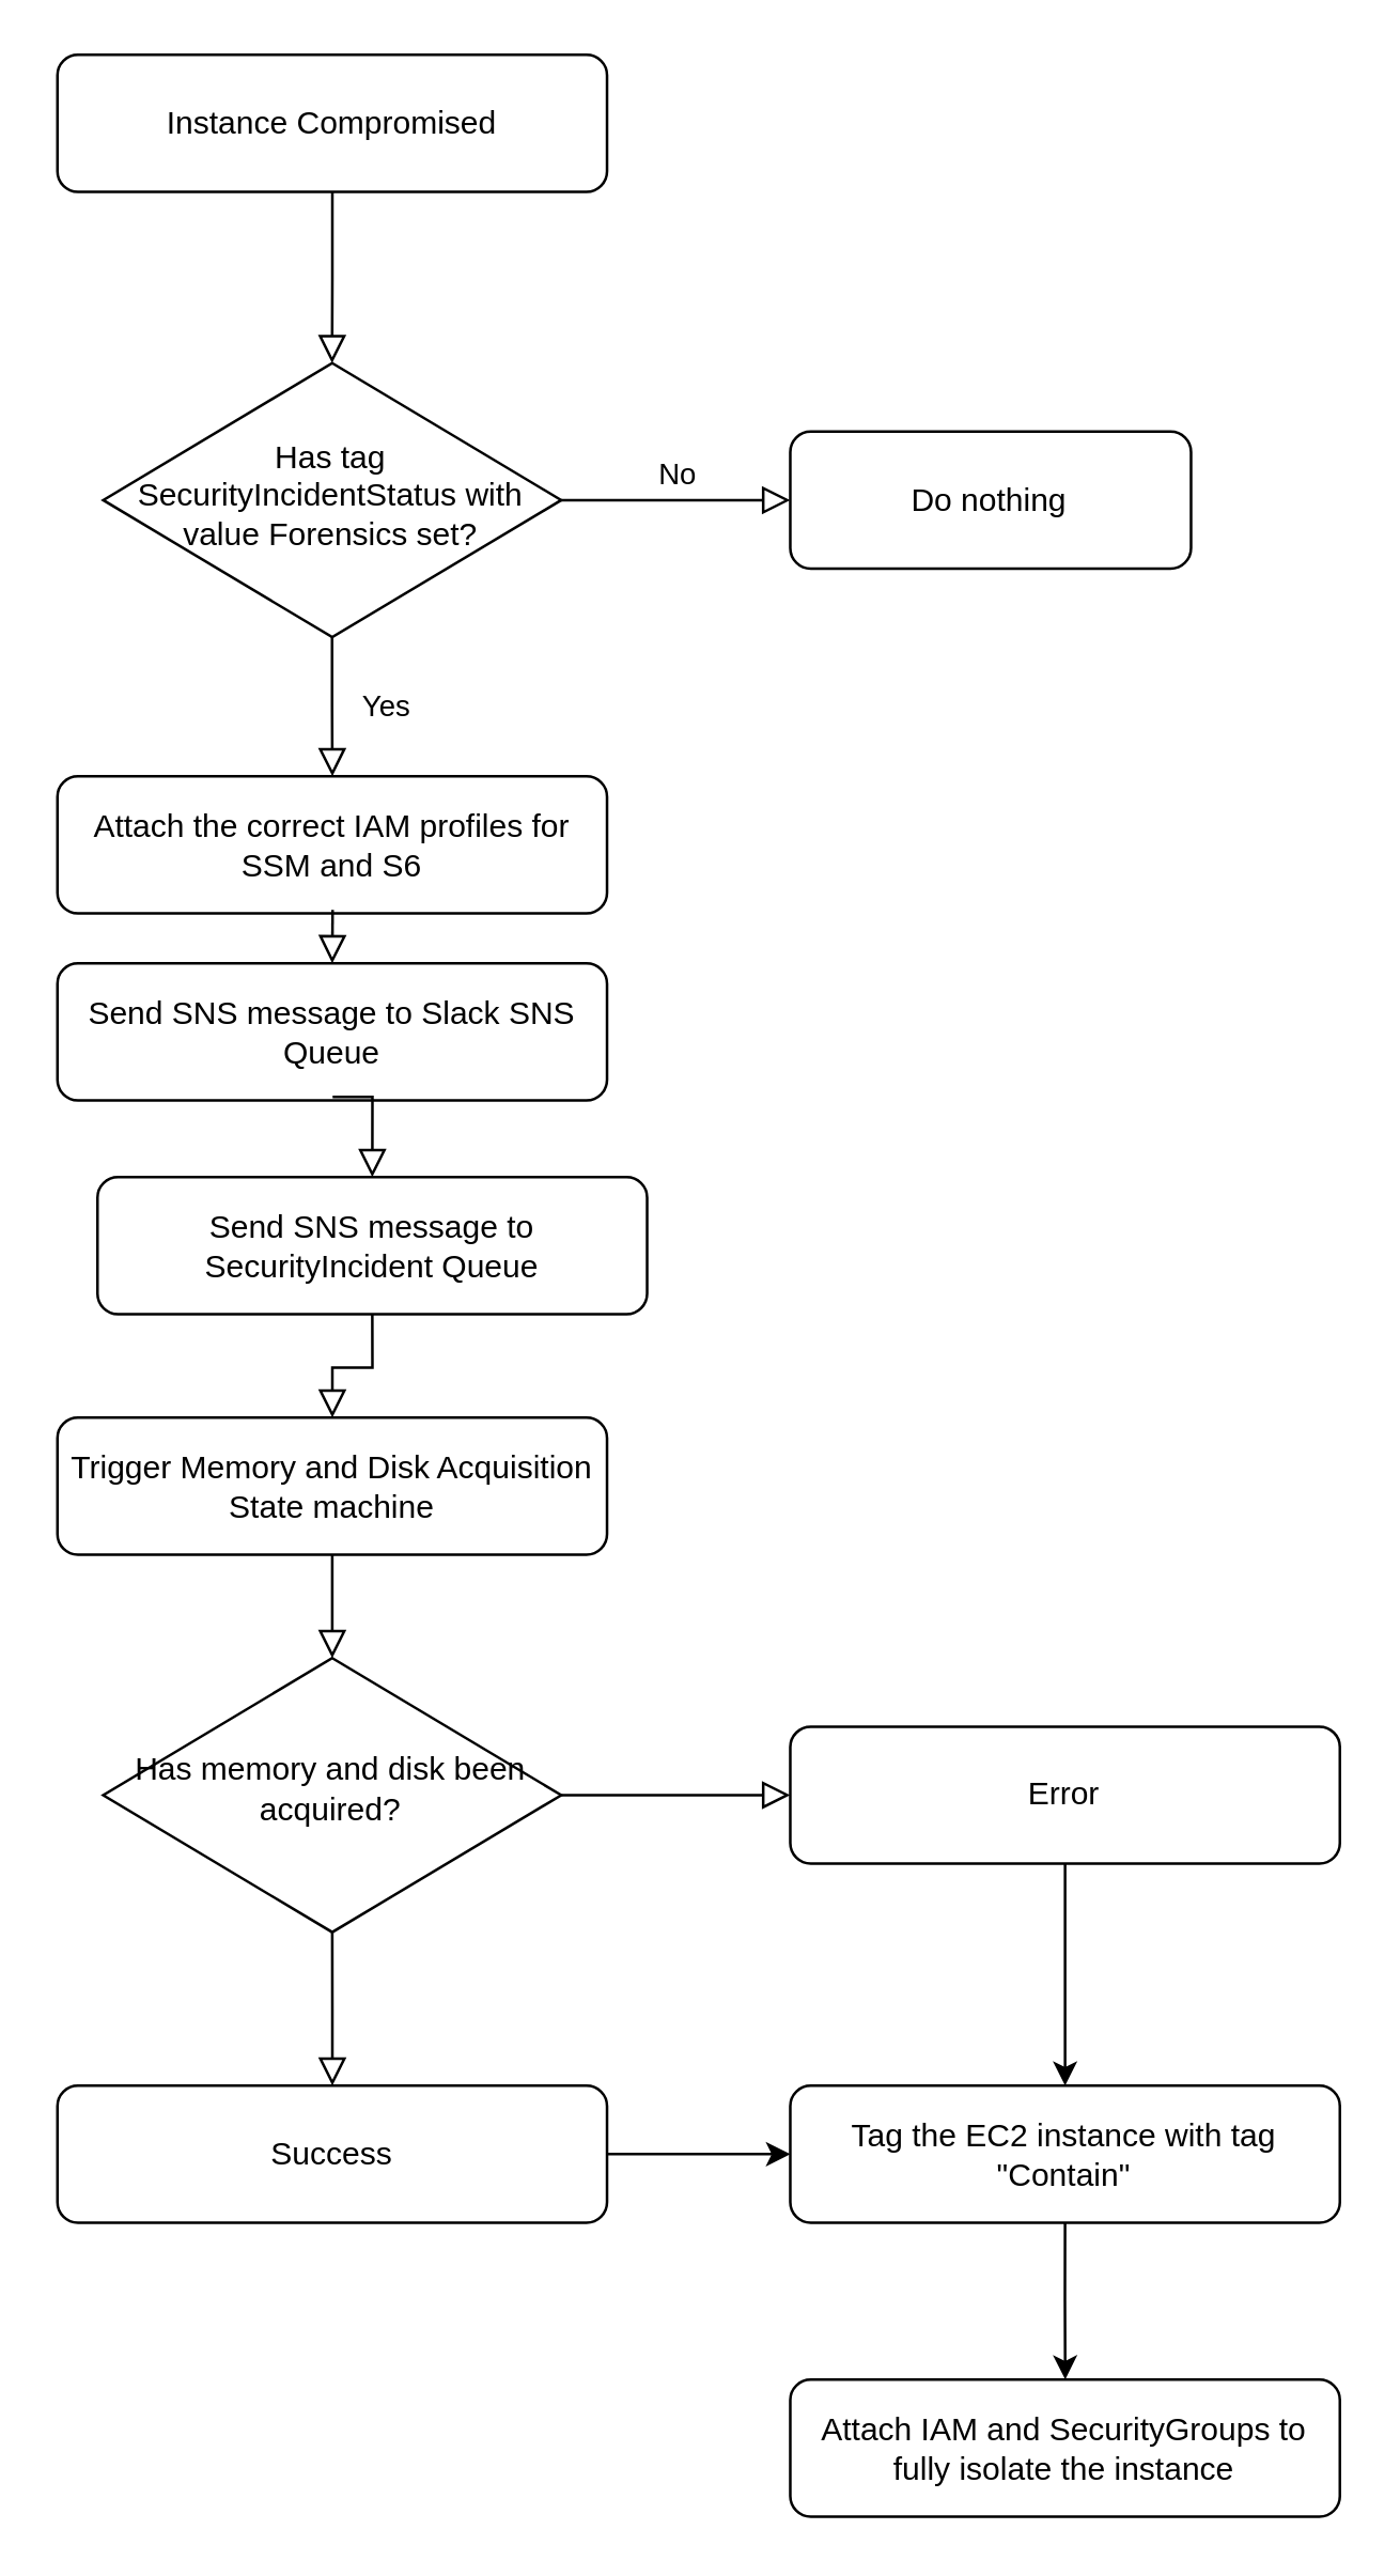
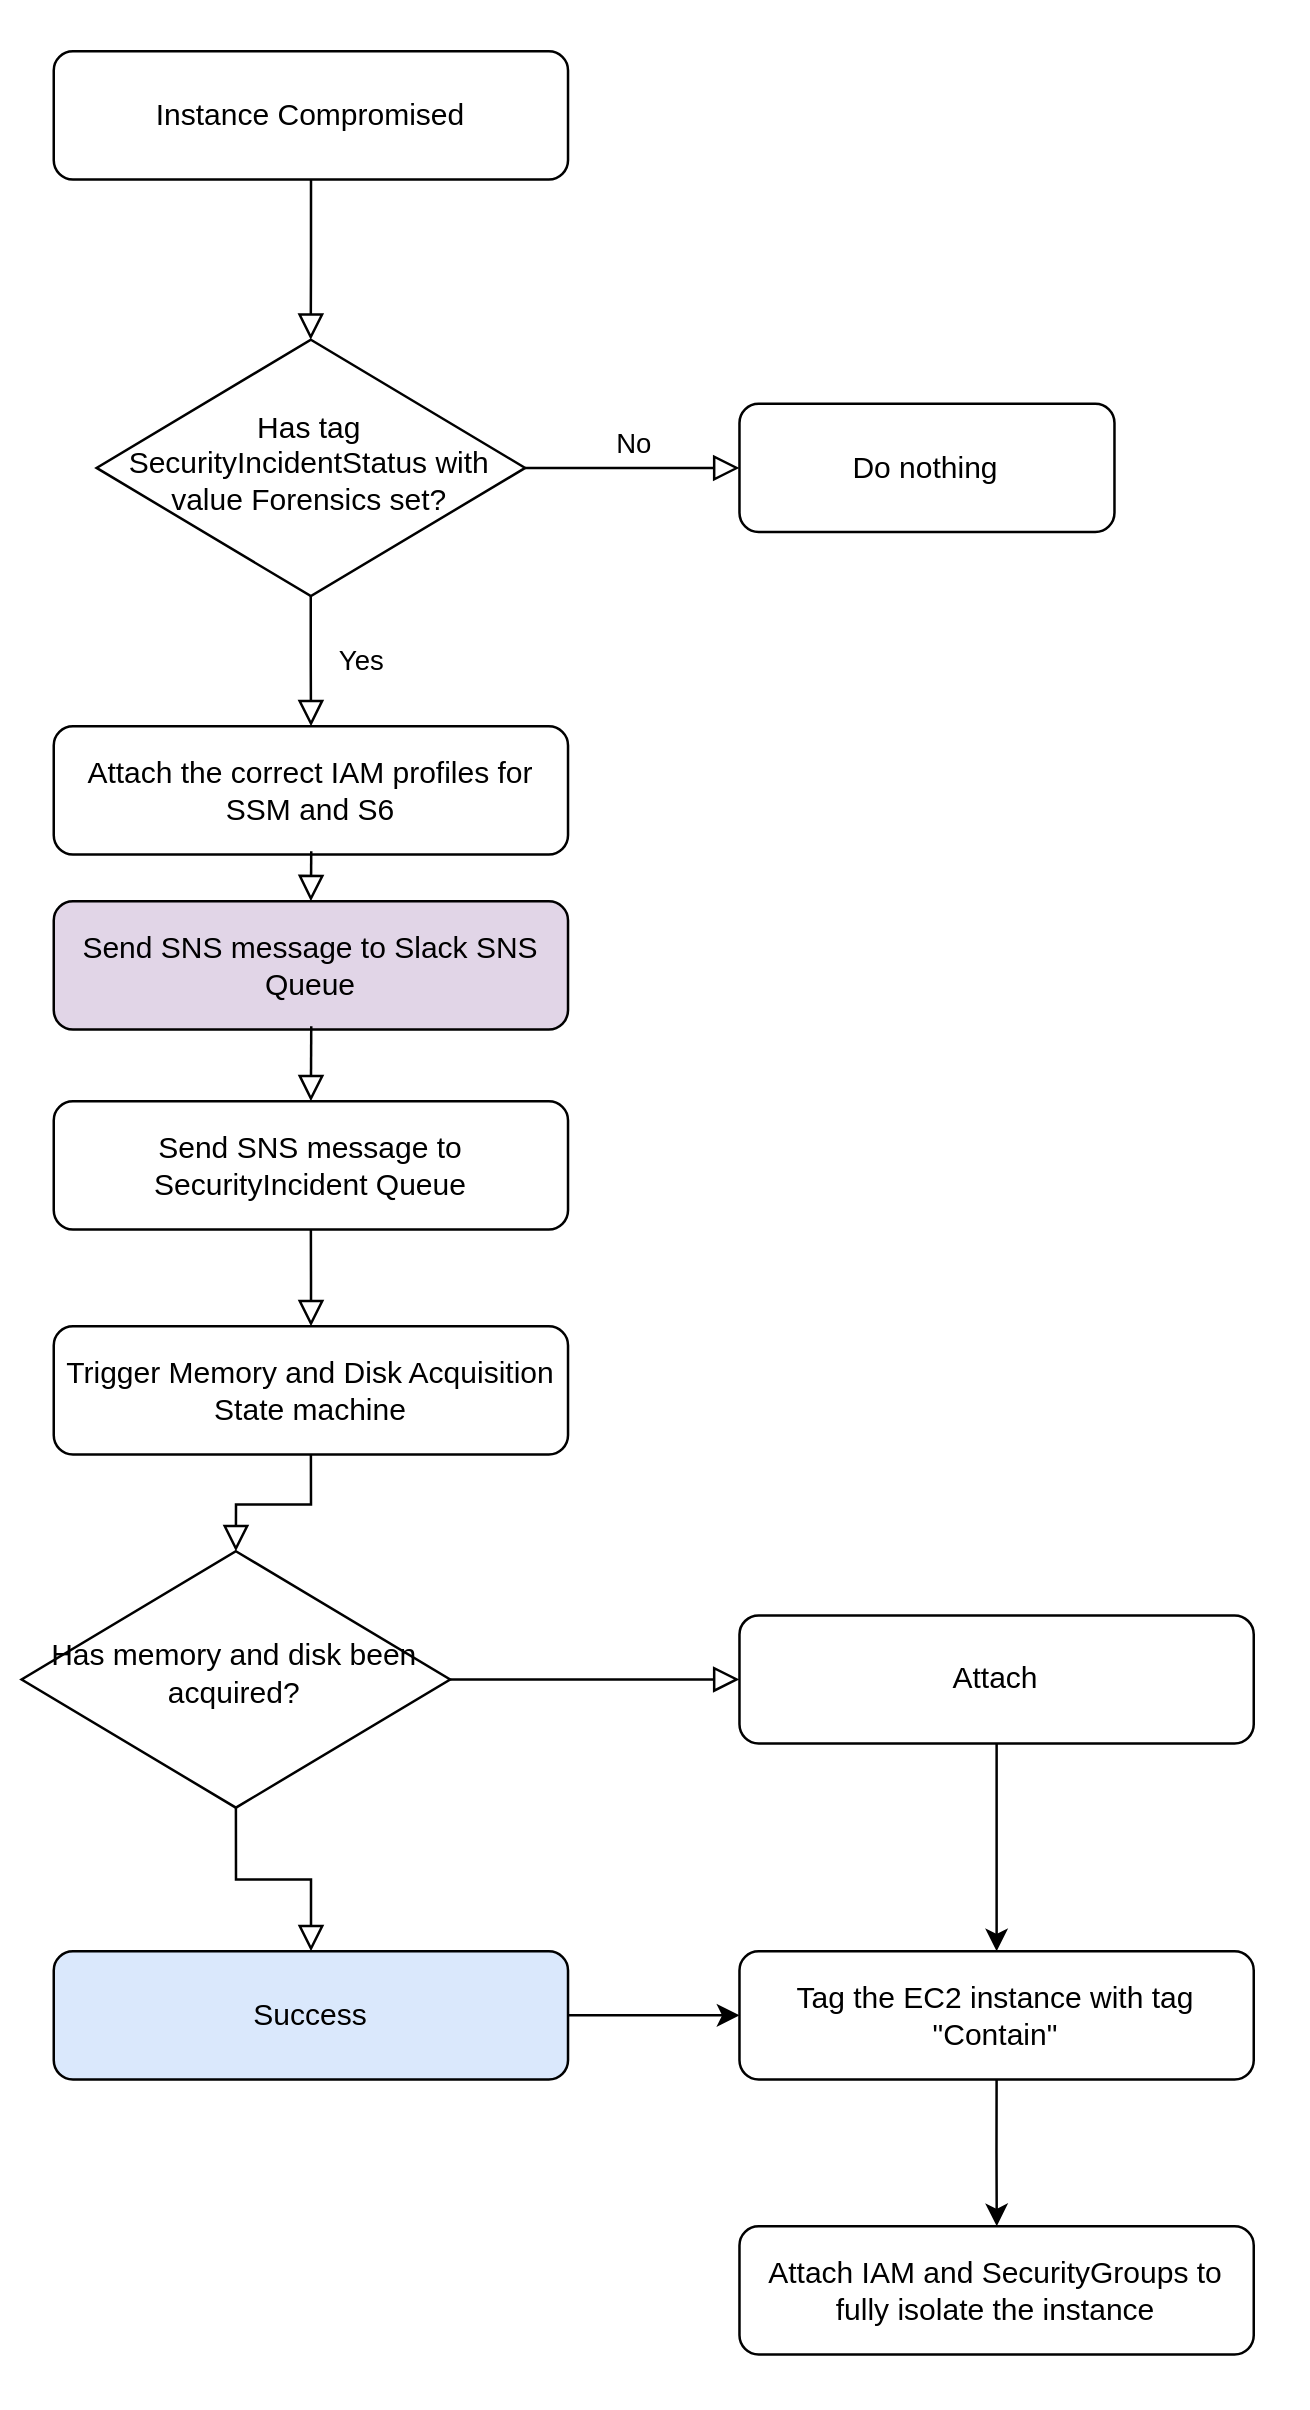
- <mxCell id="13" value="Send SNS message to Slack SNS Queue" style="rounded=1;whiteSpace=wrap;html=1;fontSize=12;glass=0;strokeWidth=1;shadow=0;" vertex="1" parent="2"><mxGeometry x="-0.004" y="340.002" width="205.714" height="51.282" as="geometry" /></mxCell>
+ <mxCell id="13" value="Send SNS message to Slack SNS Queue" style="rounded=1;whiteSpace=wrap;html=1;fontSize=12;glass=0;strokeWidth=1;shadow=0;fillColor=#e1d5e7;" vertex="1" parent="2"><mxGeometry x="-0.004" y="340.002" width="205.714" height="51.282" as="geometry" /></mxCell>
- <mxCell id="10" value="Send SNS message to SecurityIncident Queue" style="rounded=1;whiteSpace=wrap;html=1;fontSize=12;glass=0;strokeWidth=1;shadow=0;" parent="2" vertex="1"><mxGeometry x="14.996" y="420.002" width="205.714" height="51.282" as="geometry" /></mxCell>
+ <mxCell id="10" value="Send SNS message to SecurityIncident Queue" style="rounded=1;whiteSpace=wrap;html=1;fontSize=12;glass=0;strokeWidth=1;shadow=0;" parent="2" vertex="1"><mxGeometry x="-0.004" y="420.002" width="205.714" height="51.282" as="geometry" /></mxCell>
- <mxCell id="14" value="Has memory and disk been acquired?" style="rhombus;whiteSpace=wrap;html=1;shadow=0;fontFamily=Helvetica;fontSize=12;align=center;strokeWidth=1;spacing=6;spacingTop=-4;" vertex="1" parent="1"><mxGeometry x="38.143" y="620.005" width="171.429" height="102.564" as="geometry" /></mxCell>
+ <mxCell id="14" value="Has memory and disk been acquired?" style="rhombus;whiteSpace=wrap;html=1;shadow=0;fontFamily=Helvetica;fontSize=12;align=center;strokeWidth=1;spacing=6;spacingTop=-4;" vertex="1" parent="1"><mxGeometry x="8.143" y="620.005" width="171.429" height="102.564" as="geometry" /></mxCell>
- <mxCell id="20" value="&lt;div&gt;Error&lt;/div&gt;" style="rounded=1;whiteSpace=wrap;html=1;fontSize=12;glass=0;strokeWidth=1;shadow=0;" vertex="1" parent="1"><mxGeometry x="295.29" y="645.648" width="205.714" height="51.282" as="geometry" /></mxCell>
+ <mxCell id="20" value="&lt;div&gt;Attach&lt;/div&gt;" style="rounded=1;whiteSpace=wrap;html=1;fontSize=12;glass=0;strokeWidth=1;shadow=0;" vertex="1" parent="1"><mxGeometry x="295.29" y="645.648" width="205.714" height="51.282" as="geometry" /></mxCell>
- <mxCell id="18" value="&lt;div&gt;Success&lt;/div&gt;" style="rounded=1;whiteSpace=wrap;html=1;fontSize=12;glass=0;strokeWidth=1;shadow=0;" vertex="1" parent="1"><mxGeometry x="21" y="779.998" width="205.714" height="51.282" as="geometry" /></mxCell>
+ <mxCell id="18" value="&lt;div&gt;Success&lt;/div&gt;" style="rounded=1;whiteSpace=wrap;html=1;fontSize=12;glass=0;strokeWidth=1;shadow=0;fillColor=#dae8fc;" vertex="1" parent="1"><mxGeometry x="21" y="779.998" width="205.714" height="51.282" as="geometry" /></mxCell>
